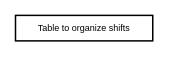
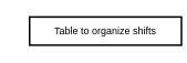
- <mxCell id="2" value="Table to organize shifts" style="whiteSpace=wrap;strokeWidth=2;" vertex="1" parent="1"><mxGeometry width="183" height="34" as="geometry" x="20" y="20" /></mxCell>
+ <mxCell id="2" value="Table to organize shifts" style="whiteSpace=wrap;strokeWidth=2;" vertex="1" parent="1"><mxGeometry x="35" y="20" width="183" height="34" as="geometry" /></mxCell>
